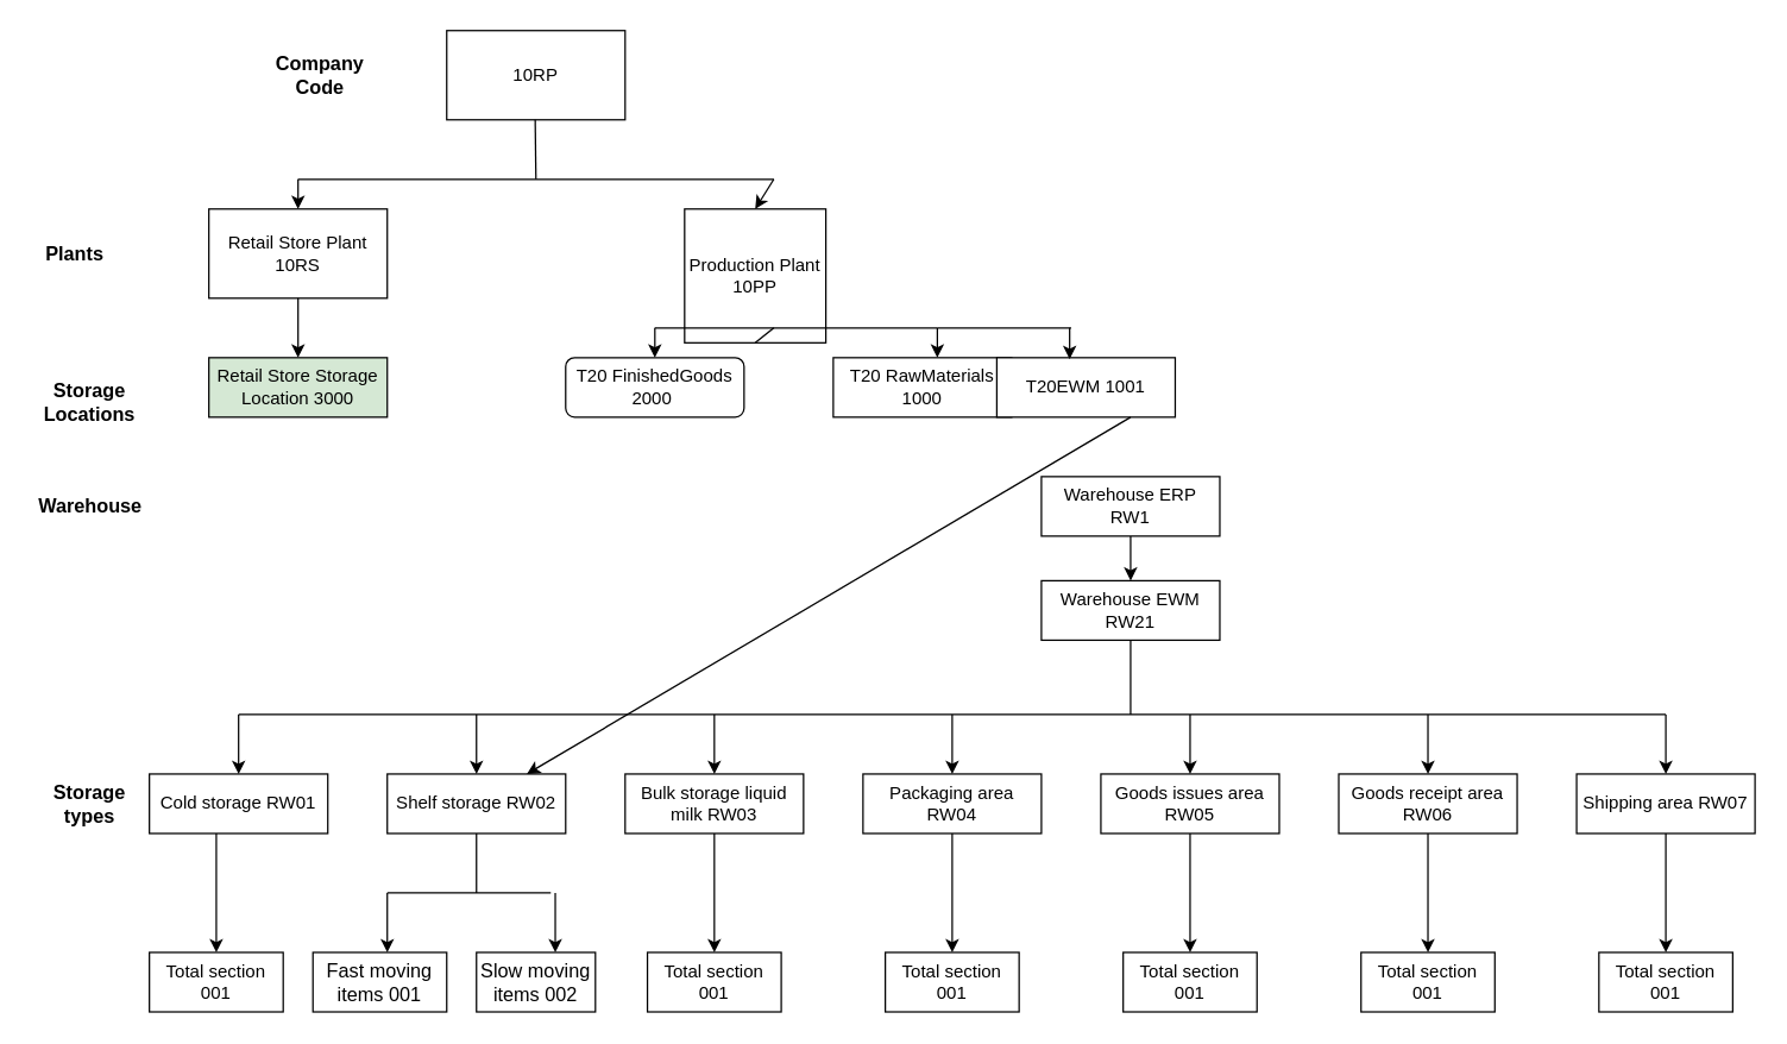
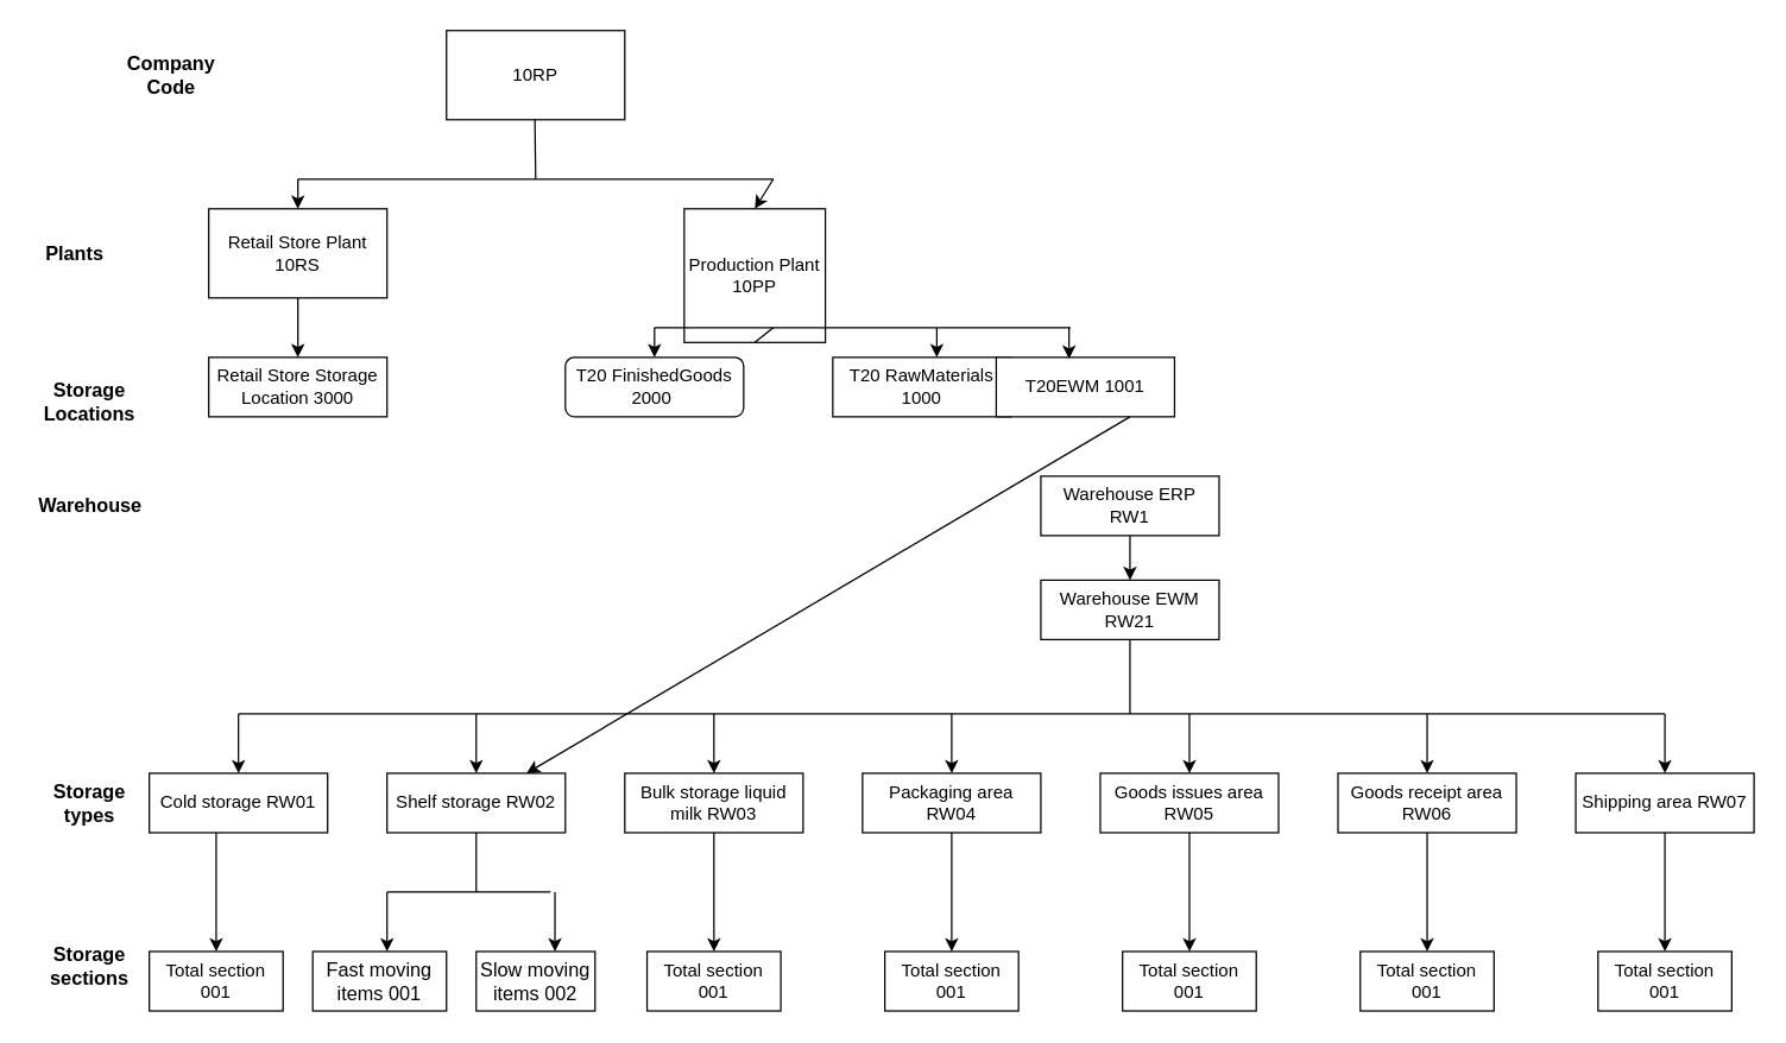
- <mxCell id="5" value="Company Code" style="text;html=1;strokeColor=none;fillColor=none;align=center;verticalAlign=middle;whiteSpace=wrap;rounded=0;fontSize=13;fontStyle=1" vertex="1" parent="1"><mxGeometry x="170" y="40" width="90" height="20" as="geometry" /></mxCell>
+ <mxCell id="5" value="Company Code" style="text;html=1;strokeColor=none;fillColor=none;align=center;verticalAlign=middle;whiteSpace=wrap;rounded=0;fontSize=13;fontStyle=1" vertex="1" parent="1"><mxGeometry x="70" y="40" width="90" height="20" as="geometry" /></mxCell>
- <mxCell id="8" value="Retail Store Storage Location 3000" style="rounded=0;whiteSpace=wrap;html=1;fillColor=#d5e8d4;" vertex="1" parent="1"><mxGeometry x="140" y="240" width="120" height="40" as="geometry" /></mxCell>
+ <mxCell id="8" value="Retail Store Storage Location 3000" style="rounded=0;whiteSpace=wrap;html=1;" vertex="1" parent="1"><mxGeometry x="140" y="240" width="120" height="40" as="geometry" /></mxCell>
+ <mxCell id="50" value="Storage sections" style="text;html=1;strokeColor=none;fillColor=none;align=center;verticalAlign=middle;whiteSpace=wrap;rounded=0;fontSize=13;fontStyle=1" vertex="1" parent="1"><mxGeometry x="40" y="640" width="40" height="20" as="geometry" /></mxCell>
